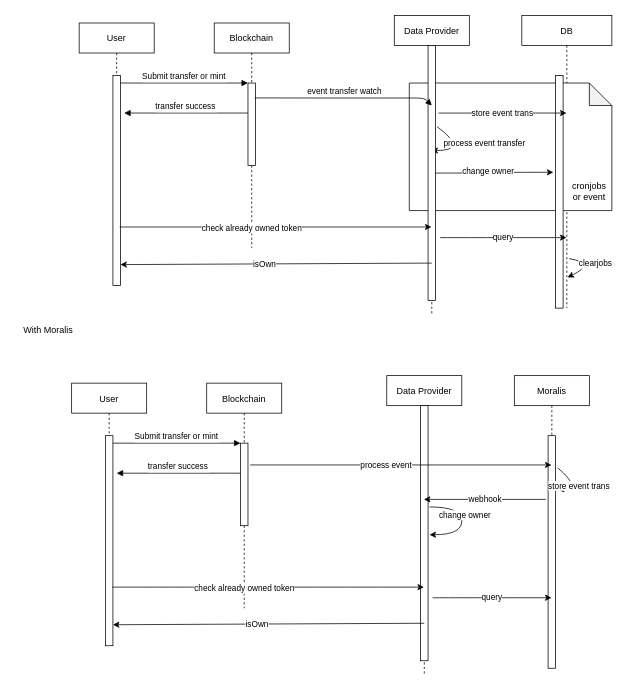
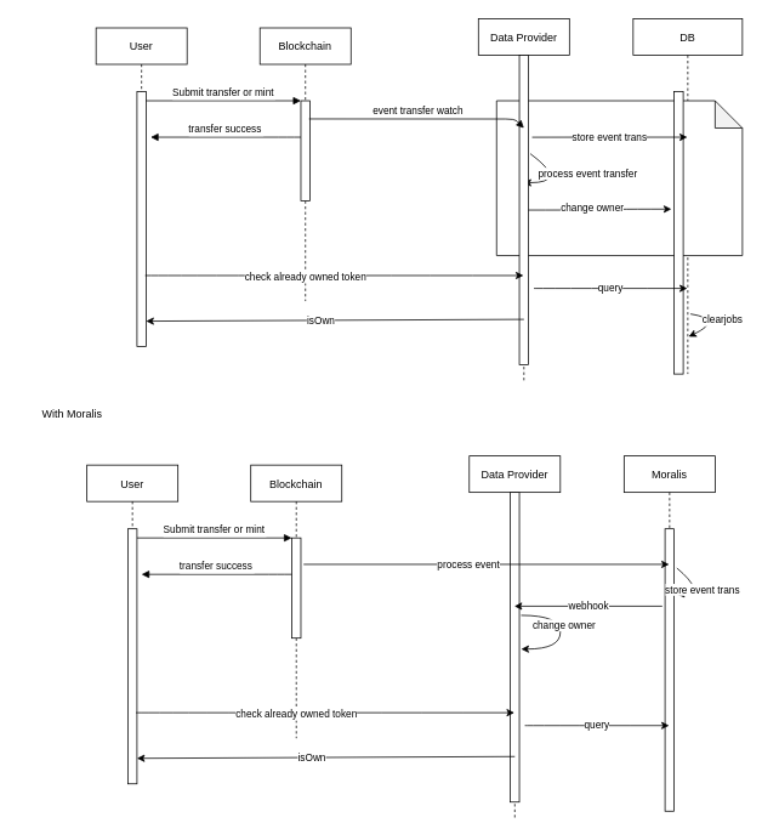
- <mxCell id="5" value="cronjobs or event" style="text;html=1;strokeColor=none;fillColor=none;align=center;verticalAlign=middle;whiteSpace=wrap;rounded=0;" vertex="1" parent="2"><mxGeometry x="60" y="220" width="60" height="30" as="geometry" /></mxCell>
- <mxCell id="42" value="With Moralis&amp;nbsp;" style="text;html=1;align=center;verticalAlign=middle;resizable=0;points=[];autosize=1;strokeColor=none;fillColor=none;" vertex="1" parent="1"><mxGeometry x="20" y="425" width="90" height="30" as="geometry" /></mxCell>
+ <mxCell id="42" value="With Moralis&amp;nbsp;" style="text;html=1;align=center;verticalAlign=middle;resizable=0;points=[];autosize=1;strokeColor=none;fillColor=none;" vertex="1" parent="1"><mxGeometry x="35" y="440" width="90" height="30" as="geometry" /></mxCell>
